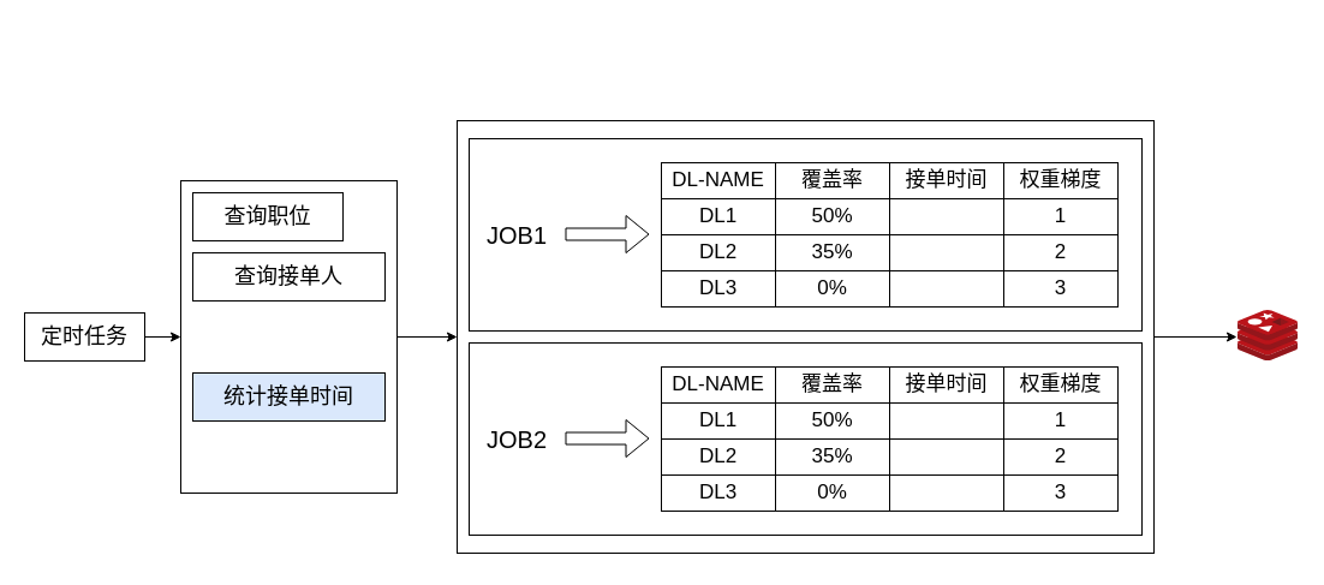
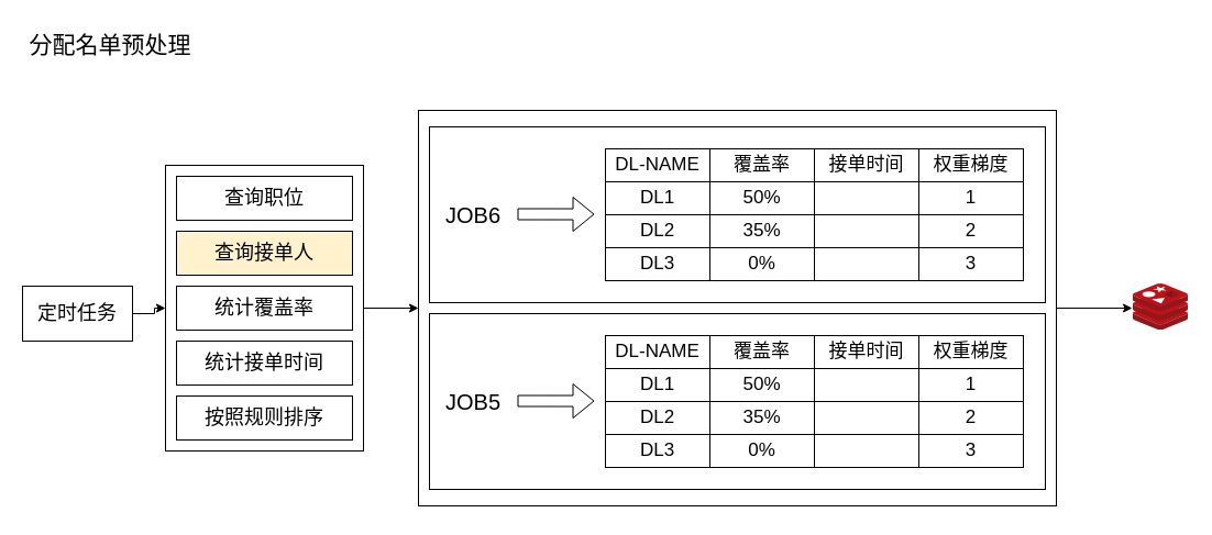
+ <mxCell id="57" value="分配名单预处理" style="text;html=1;strokeColor=none;fillColor=none;align=center;verticalAlign=middle;whiteSpace=wrap;rounded=0;fontSize=21;" vertex="1" parent="1"><mxGeometry x="20" y="20" width="160" height="40" as="geometry" /></mxCell>
- <mxCell id="7" value="查询职位" style="rounded=0;whiteSpace=wrap;html=1;fontSize=18;" vertex="1" parent="1"><mxGeometry x="160" y="160" width="125" height="40" as="geometry" /></mxCell>
+ <mxCell id="7" value="查询职位" style="rounded=0;whiteSpace=wrap;html=1;fontSize=18;" vertex="1" parent="1"><mxGeometry x="160" y="160" width="160" height="40" as="geometry" /></mxCell>
- <mxCell id="32" value="JOB1" style="text;html=1;strokeColor=none;fillColor=none;align=center;verticalAlign=middle;whiteSpace=wrap;rounded=0;fontSize=20;" vertex="1" parent="13"><mxGeometry x="10" y="65" width="60" height="30" as="geometry" /></mxCell>
+ <mxCell id="32" value="JOB6" style="text;html=1;strokeColor=none;fillColor=none;align=center;verticalAlign=middle;whiteSpace=wrap;rounded=0;fontSize=20;" vertex="1" parent="13"><mxGeometry x="10" y="65" width="60" height="30" as="geometry" /></mxCell>
- <mxCell id="8" value="查询接单人" style="rounded=0;whiteSpace=wrap;html=1;fontSize=18;" vertex="1" parent="1"><mxGeometry x="160" y="210" width="160" height="40" as="geometry" /></mxCell>
+ <mxCell id="8" value="查询接单人" style="rounded=0;whiteSpace=wrap;html=1;fontSize=18;fillColor=#fff2cc;" vertex="1" parent="1"><mxGeometry x="160" y="210" width="160" height="40" as="geometry" /></mxCell>
- <mxCell id="4" value="定时任务" style="rounded=0;whiteSpace=wrap;html=1;fontSize=18;" vertex="1" parent="1"><mxGeometry x="20" y="260" width="100" height="40" as="geometry" /></mxCell>
+ <mxCell id="4" value="定时任务" style="rounded=0;whiteSpace=wrap;html=1;fontSize=18;" vertex="1" parent="1"><mxGeometry x="20" y="260" width="100" height="50" as="geometry" /></mxCell>
+ <mxCell id="9" value="统计覆盖率" style="rounded=0;whiteSpace=wrap;html=1;fontSize=18;" vertex="1" parent="1"><mxGeometry x="160" y="260" width="160" height="40" as="geometry" /></mxCell>
- <mxCell id="10" value="统计接单时间" style="rounded=0;whiteSpace=wrap;html=1;fontSize=18;fillColor=#dae8fc;" vertex="1" parent="1"><mxGeometry x="160" y="310" width="160" height="40" as="geometry" /></mxCell>
+ <mxCell id="10" value="统计接单时间" style="rounded=0;whiteSpace=wrap;html=1;fontSize=18;" vertex="1" parent="1"><mxGeometry x="160" y="310" width="160" height="40" as="geometry" /></mxCell>
- <mxCell id="53" value="JOB2" style="text;html=1;strokeColor=none;fillColor=none;align=center;verticalAlign=middle;whiteSpace=wrap;rounded=0;fontSize=20;" vertex="1" parent="34"><mxGeometry x="10" y="65" width="60" height="30" as="geometry" /></mxCell>
+ <mxCell id="53" value="JOB5" style="text;html=1;strokeColor=none;fillColor=none;align=center;verticalAlign=middle;whiteSpace=wrap;rounded=0;fontSize=20;" vertex="1" parent="34"><mxGeometry x="10" y="65" width="60" height="30" as="geometry" /></mxCell>
+ <mxCell id="11" value="按照规则排序" style="rounded=0;whiteSpace=wrap;html=1;fontSize=18;" vertex="1" parent="1"><mxGeometry x="160" y="360" width="160" height="40" as="geometry" /></mxCell>
